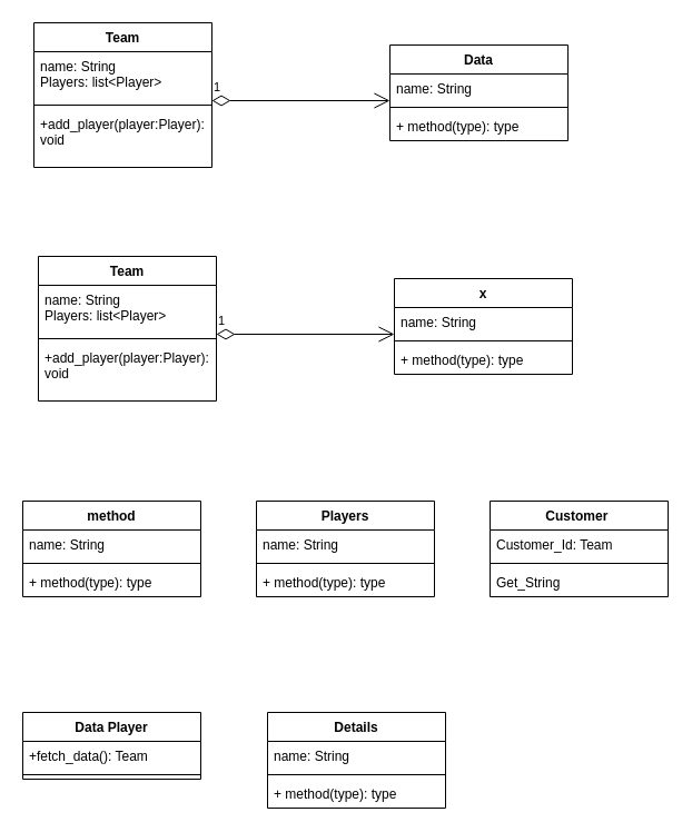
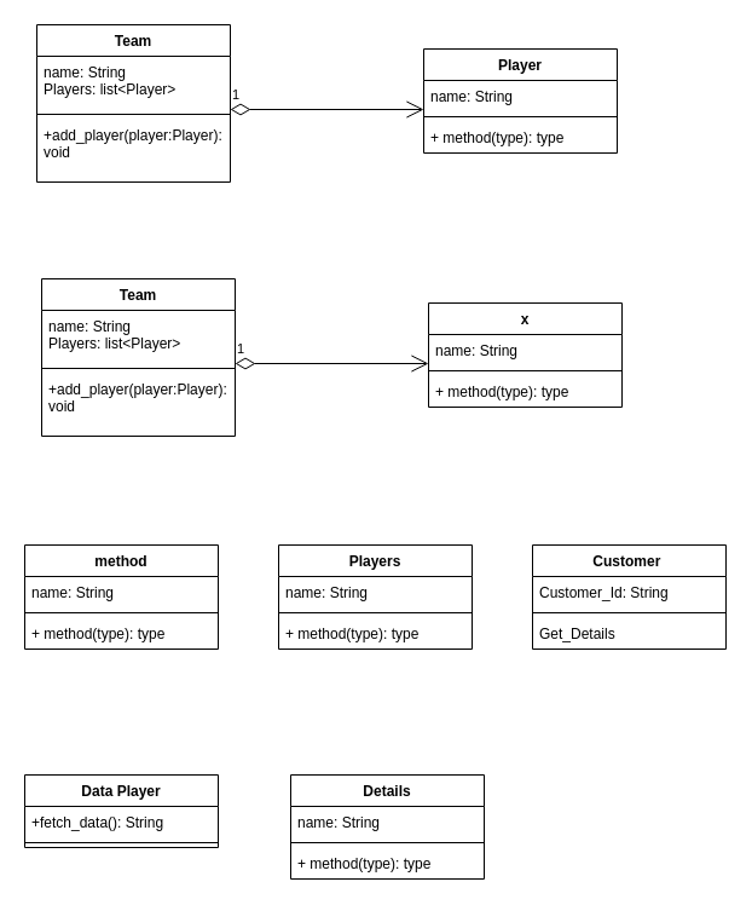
- <mxCell id="2" value="Data" style="swimlane;fontStyle=1;align=center;verticalAlign=top;childLayout=stackLayout;horizontal=1;startSize=26;horizontalStack=0;resizeParent=1;resizeParentMax=0;resizeLast=0;collapsible=1;marginBottom=0;whiteSpace=wrap;html=1;" vertex="1" parent="1"><mxGeometry x="350" y="40" width="160" height="86" as="geometry" /></mxCell>
+ <mxCell id="2" value="Player" style="swimlane;fontStyle=1;align=center;verticalAlign=top;childLayout=stackLayout;horizontal=1;startSize=26;horizontalStack=0;resizeParent=1;resizeParentMax=0;resizeLast=0;collapsible=1;marginBottom=0;whiteSpace=wrap;html=1;" vertex="1" parent="1"><mxGeometry x="350" y="40" width="160" height="86" as="geometry" /></mxCell>
- <mxCell id="29" value="Customer_Id: Team" style="text;strokeColor=none;fillColor=none;align=left;verticalAlign=top;spacingLeft=4;spacingRight=4;overflow=hidden;rotatable=0;points=[[0,0.5],[1,0.5]];portConstraint=eastwest;whiteSpace=wrap;html=1;" vertex="1" parent="28"><mxGeometry y="26" width="160" height="26" as="geometry" /></mxCell>
+ <mxCell id="29" value="Customer_Id: String" style="text;strokeColor=none;fillColor=none;align=left;verticalAlign=top;spacingLeft=4;spacingRight=4;overflow=hidden;rotatable=0;points=[[0,0.5],[1,0.5]];portConstraint=eastwest;whiteSpace=wrap;html=1;" vertex="1" parent="28"><mxGeometry y="26" width="160" height="26" as="geometry" /></mxCell>
- <mxCell id="31" value="Get_String&amp;nbsp;" style="text;strokeColor=none;fillColor=none;align=left;verticalAlign=top;spacingLeft=4;spacingRight=4;overflow=hidden;rotatable=0;points=[[0,0.5],[1,0.5]];portConstraint=eastwest;whiteSpace=wrap;html=1;" vertex="1" parent="28"><mxGeometry y="60" width="160" height="26" as="geometry" /></mxCell>
+ <mxCell id="31" value="Get_Details&amp;nbsp;" style="text;strokeColor=none;fillColor=none;align=left;verticalAlign=top;spacingLeft=4;spacingRight=4;overflow=hidden;rotatable=0;points=[[0,0.5],[1,0.5]];portConstraint=eastwest;whiteSpace=wrap;html=1;" vertex="1" parent="28"><mxGeometry y="60" width="160" height="26" as="geometry" /></mxCell>
- <mxCell id="33" value="+fetch_data(): Team&amp;nbsp;" style="text;strokeColor=none;fillColor=none;align=left;verticalAlign=top;spacingLeft=4;spacingRight=4;overflow=hidden;rotatable=0;points=[[0,0.5],[1,0.5]];portConstraint=eastwest;whiteSpace=wrap;html=1;" vertex="1" parent="32"><mxGeometry y="26" width="160" height="26" as="geometry" /></mxCell>
+ <mxCell id="33" value="+fetch_data(): String&amp;nbsp;" style="text;strokeColor=none;fillColor=none;align=left;verticalAlign=top;spacingLeft=4;spacingRight=4;overflow=hidden;rotatable=0;points=[[0,0.5],[1,0.5]];portConstraint=eastwest;whiteSpace=wrap;html=1;" vertex="1" parent="32"><mxGeometry y="26" width="160" height="26" as="geometry" /></mxCell>
